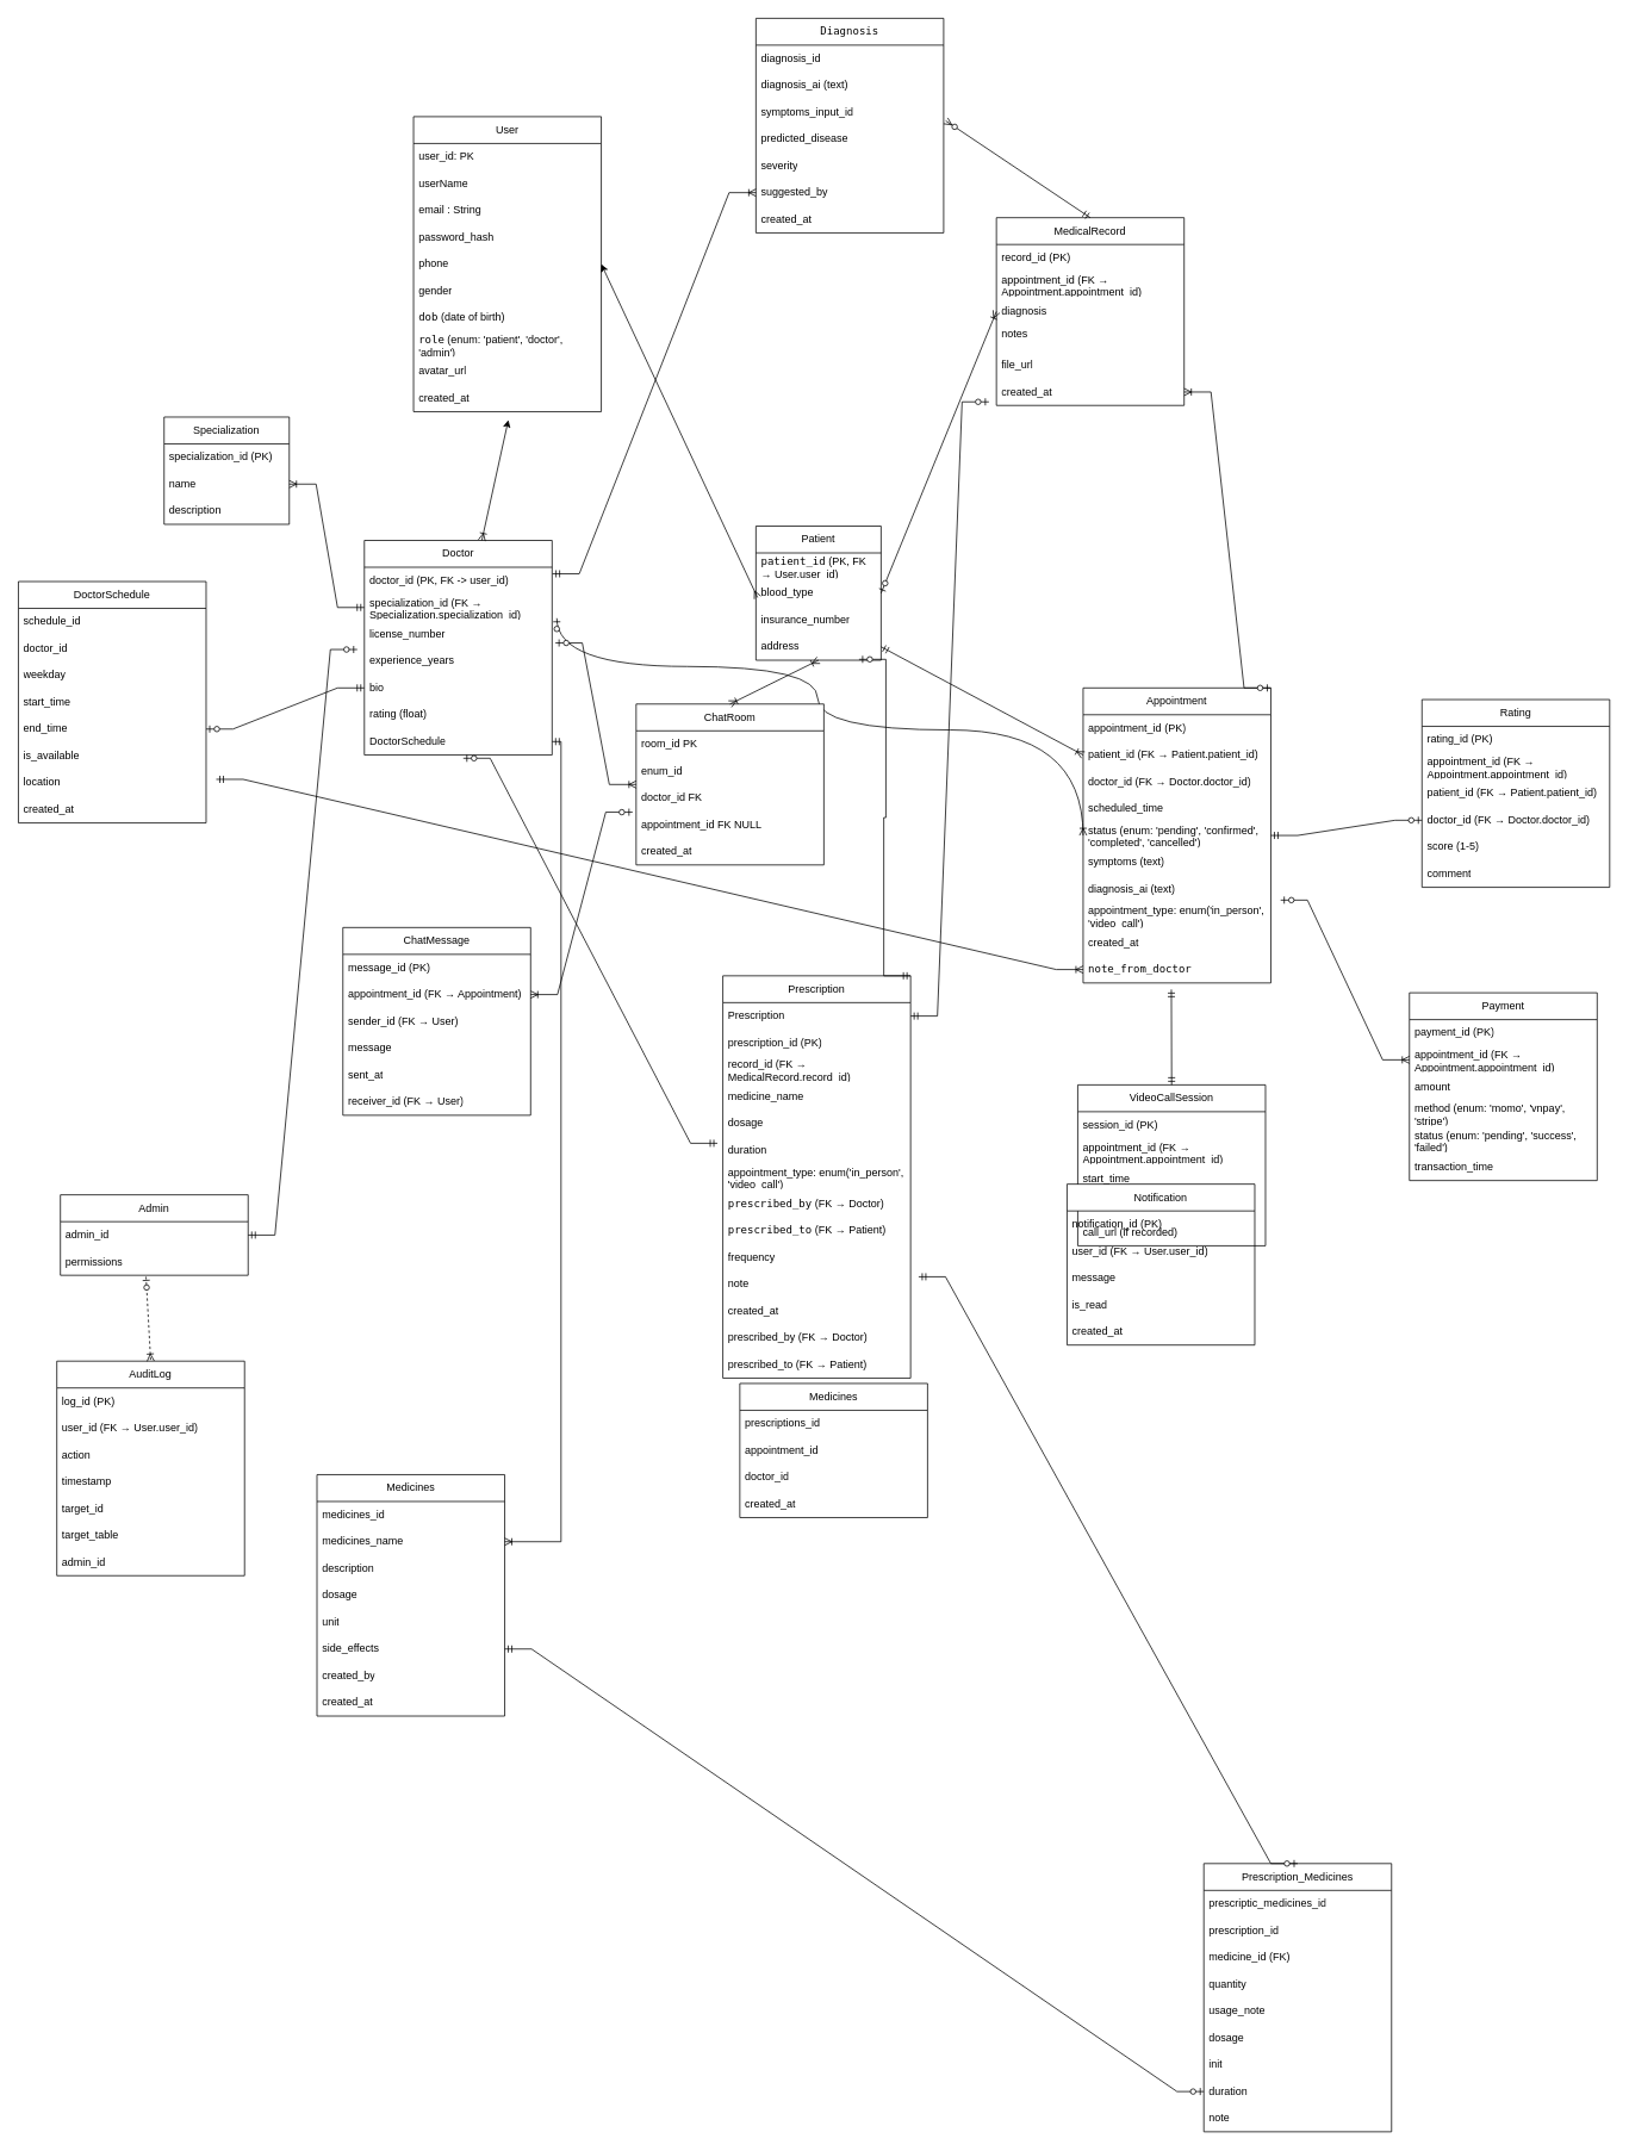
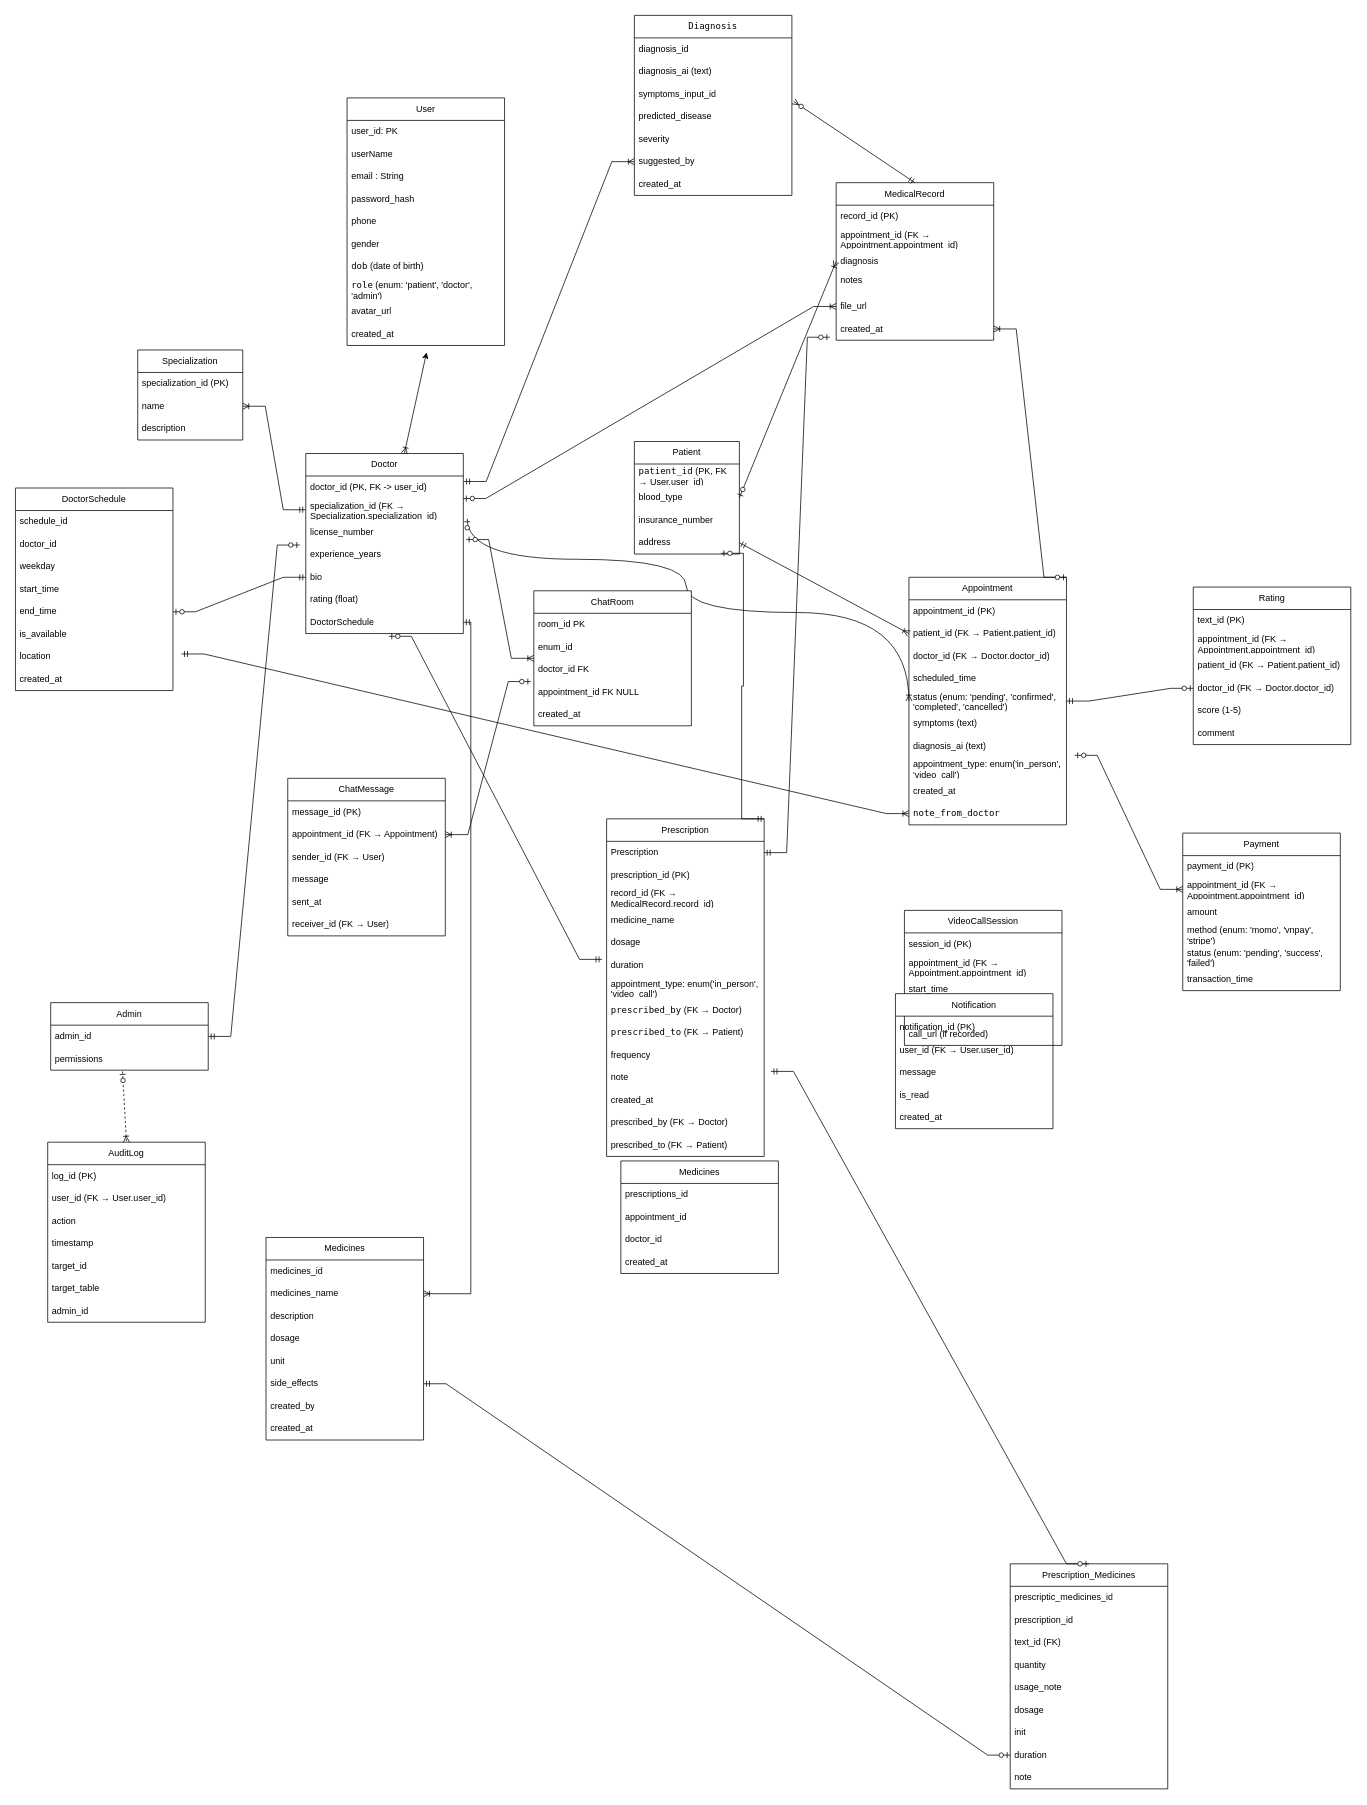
- <mxCell id="13" style="rounded=0;orthogonalLoop=1;jettySize=auto;html=1;entryX=1;entryY=0.5;entryDx=0;entryDy=0;startArrow=ERmany;startFill=0;exitX=0.013;exitY=-0.336;exitDx=0;exitDy=0;exitPerimeter=0;" edge="1" parent="1" source="17" target="7"><mxGeometry relative="1" as="geometry" /></mxCell>
+ <mxCell id="144" value="" style="edgeStyle=entityRelationEdgeStyle;fontSize=12;html=1;endArrow=ERoneToMany;startArrow=ERzeroToOne;rounded=0;exitX=1;exitY=0.25;exitDx=0;exitDy=0;entryX=0;entryY=0.5;entryDx=0;entryDy=0;" edge="1" parent="1" source="19" target="47"><mxGeometry width="100" height="100" relative="1" as="geometry"><mxPoint x="810" y="695" as="sourcePoint" /><mxPoint x="910" y="595" as="targetPoint" /></mxGeometry></mxCell>
- <mxCell id="152" value="" style="fontSize=12;html=1;endArrow=ERoneToMany;startArrow=ERoneToMany;rounded=0;entryX=0.5;entryY=1;entryDx=0;entryDy=0;exitX=0.5;exitY=0;exitDx=0;exitDy=0;" edge="1" parent="1" source="146" target="14"><mxGeometry width="100" height="100" relative="1" as="geometry"><mxPoint x="810" y="863" as="sourcePoint" /><mxPoint x="910" y="763" as="targetPoint" /></mxGeometry></mxCell>
- <mxCell id="85" value=" rating_id (PK)" style="text;strokeColor=none;fillColor=none;align=left;verticalAlign=middle;spacingLeft=4;spacingRight=4;overflow=hidden;points=[[0,0.5],[1,0.5]];portConstraint=eastwest;rotatable=0;whiteSpace=wrap;html=1;" vertex="1" parent="84"><mxGeometry y="30" width="210" height="30" as="geometry" /></mxCell>
+ <mxCell id="85" value=" text_id (PK)" style="text;strokeColor=none;fillColor=none;align=left;verticalAlign=middle;spacingLeft=4;spacingRight=4;overflow=hidden;points=[[0,0.5],[1,0.5]];portConstraint=eastwest;rotatable=0;whiteSpace=wrap;html=1;" vertex="1" parent="84"><mxGeometry y="30" width="210" height="30" as="geometry" /></mxCell>
- <mxCell id="156" value="" style="fontSize=12;html=1;endArrow=ERmandOne;startArrow=ERmandOne;rounded=0;entryX=0.47;entryY=1.244;entryDx=0;entryDy=0;entryPerimeter=0;exitX=0.5;exitY=0;exitDx=0;exitDy=0;" edge="1" parent="1" source="71" target="41"><mxGeometry width="100" height="100" relative="1" as="geometry"><mxPoint x="1011" y="1259" as="sourcePoint" /><mxPoint x="1111" y="1159" as="targetPoint" /></mxGeometry></mxCell>
- <mxCell id="133" value="medicine_id (FK)" style="text;strokeColor=none;fillColor=none;align=left;verticalAlign=middle;spacingLeft=4;spacingRight=4;overflow=hidden;points=[[0,0.5],[1,0.5]];portConstraint=eastwest;rotatable=0;whiteSpace=wrap;html=1;" vertex="1" parent="130"><mxGeometry y="90" width="210" height="30" as="geometry" /></mxCell>
+ <mxCell id="133" value="text_id (FK)" style="text;strokeColor=none;fillColor=none;align=left;verticalAlign=middle;spacingLeft=4;spacingRight=4;overflow=hidden;points=[[0,0.5],[1,0.5]];portConstraint=eastwest;rotatable=0;whiteSpace=wrap;html=1;" vertex="1" parent="130"><mxGeometry y="90" width="210" height="30" as="geometry" /></mxCell>
